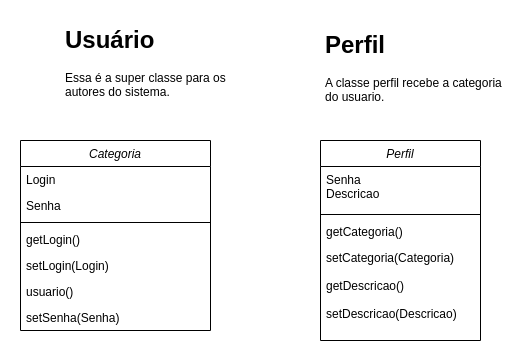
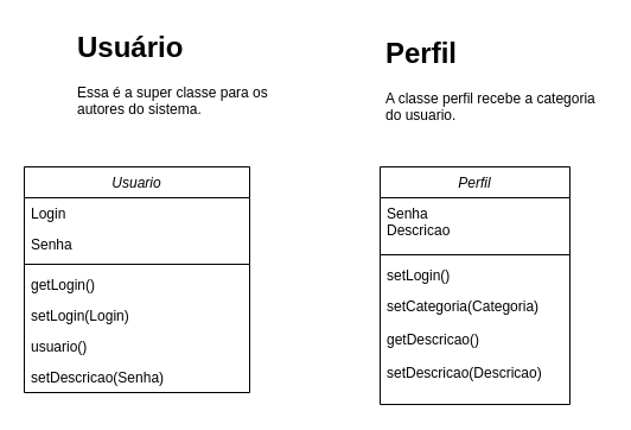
- <mxCell id="2" value="Categoria" style="swimlane;fontStyle=2;align=center;verticalAlign=top;childLayout=stackLayout;horizontal=1;startSize=26;horizontalStack=0;resizeParent=1;resizeLast=0;collapsible=1;marginBottom=0;rounded=0;shadow=0;strokeWidth=1;" vertex="1" parent="1"><mxGeometry x="20" y="140" width="190" height="190" as="geometry"><mxRectangle x="230" y="140" width="160" height="26" as="alternateBounds" /></mxGeometry></mxCell>
+ <mxCell id="2" value="Usuario" style="swimlane;fontStyle=2;align=center;verticalAlign=top;childLayout=stackLayout;horizontal=1;startSize=26;horizontalStack=0;resizeParent=1;resizeLast=0;collapsible=1;marginBottom=0;rounded=0;shadow=0;strokeWidth=1;" vertex="1" parent="1"><mxGeometry x="20" y="140" width="190" height="190" as="geometry"><mxRectangle x="230" y="140" width="160" height="26" as="alternateBounds" /></mxGeometry></mxCell>
- <mxCell id="14" value="getCategoria()" style="text;align=left;verticalAlign=top;spacingLeft=4;spacingRight=4;overflow=hidden;rotatable=0;points=[[0,0.5],[1,0.5]];portConstraint=eastwest;" vertex="1" parent="11"><mxGeometry y="78" width="160" height="26" as="geometry" /></mxCell>
+ <mxCell id="14" value="setLogin()" style="text;align=left;verticalAlign=top;spacingLeft=4;spacingRight=4;overflow=hidden;rotatable=0;points=[[0,0.5],[1,0.5]];portConstraint=eastwest;" vertex="1" parent="11"><mxGeometry y="78" width="160" height="26" as="geometry" /></mxCell>
- <mxCell id="9" value="setSenha(Senha)" style="text;align=left;verticalAlign=top;spacingLeft=4;spacingRight=4;overflow=hidden;rotatable=0;points=[[0,0.5],[1,0.5]];portConstraint=eastwest;" vertex="1" parent="2"><mxGeometry y="164" width="190" height="26" as="geometry" /></mxCell>
+ <mxCell id="9" value="setDescricao(Senha)" style="text;align=left;verticalAlign=top;spacingLeft=4;spacingRight=4;overflow=hidden;rotatable=0;points=[[0,0.5],[1,0.5]];portConstraint=eastwest;" vertex="1" parent="2"><mxGeometry y="164" width="190" height="26" as="geometry" /></mxCell>
